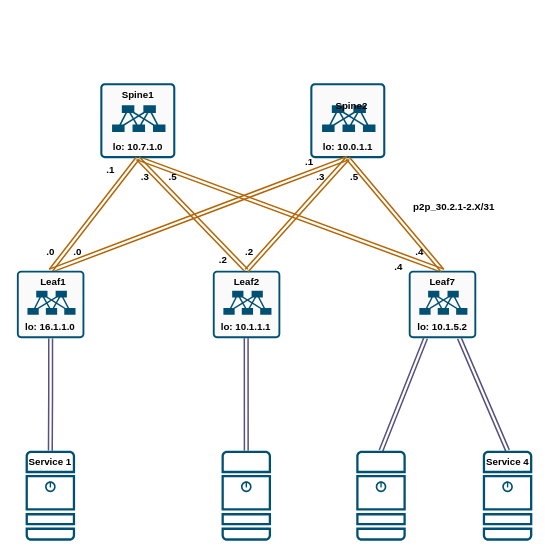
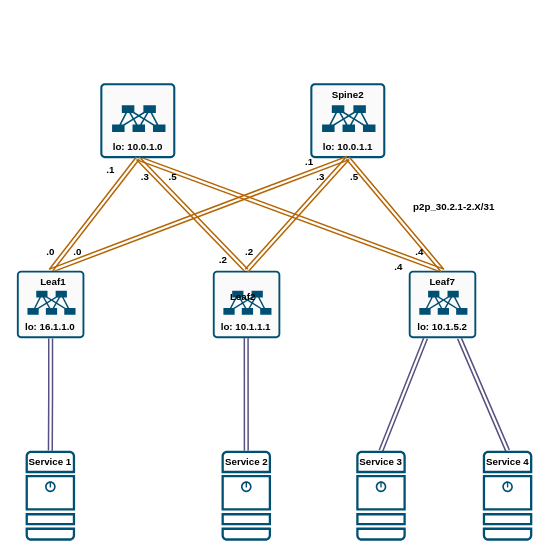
- <mxCell id="29" value="&lt;b style=&quot;font-size: 13px;&quot;&gt;&lt;font style=&quot;font-size: 13px;&quot; color=&quot;#000000&quot;&gt;Spine1&lt;/font&gt;&lt;/b&gt;" style="text;html=1;strokeColor=none;fillColor=none;align=center;verticalAlign=middle;whiteSpace=wrap;rounded=0;fontColor=#FFFFFF;" parent="1" vertex="1"><mxGeometry x="150.63" y="110" width="65.25" height="30" as="geometry" /></mxCell>
- <mxCell id="30" value="&lt;b style=&quot;font-size: 13px;&quot;&gt;&lt;font style=&quot;font-size: 13px;&quot; color=&quot;#000000&quot;&gt;Spine2&lt;/font&gt;&lt;/b&gt;" style="text;html=1;strokeColor=none;fillColor=none;align=center;verticalAlign=middle;whiteSpace=wrap;rounded=0;fontColor=#FFFFFF;" parent="1" vertex="1"><mxGeometry x="435.63" y="125" width="65.25" height="30" as="geometry" /></mxCell>
+ <mxCell id="30" value="&lt;b style=&quot;font-size: 13px;&quot;&gt;&lt;font style=&quot;font-size: 13px;&quot; color=&quot;#000000&quot;&gt;Spine2&lt;/font&gt;&lt;/b&gt;" style="text;html=1;strokeColor=none;fillColor=none;align=center;verticalAlign=middle;whiteSpace=wrap;rounded=0;fontColor=#FFFFFF;" parent="1" vertex="1"><mxGeometry x="430.63" y="110" width="65.25" height="30" as="geometry" /></mxCell>
- <mxCell id="27" value="&lt;b style=&quot;font-size: 13px;&quot;&gt;&lt;font style=&quot;font-size: 13px;&quot; color=&quot;#000000&quot;&gt;lo: 10.7.1.0&lt;/font&gt;&lt;/b&gt;" style="text;html=1;strokeColor=none;fillColor=none;align=center;verticalAlign=middle;whiteSpace=wrap;rounded=0;fontColor=#FFFFFF;" parent="1" vertex="1"><mxGeometry x="135.62" y="180" width="95.26" height="30" as="geometry" /></mxCell>
+ <mxCell id="27" value="&lt;b style=&quot;font-size: 13px;&quot;&gt;&lt;font style=&quot;font-size: 13px;&quot; color=&quot;#000000&quot;&gt;lo: 10.0.1.0&lt;/font&gt;&lt;/b&gt;" style="text;html=1;strokeColor=none;fillColor=none;align=center;verticalAlign=middle;whiteSpace=wrap;rounded=0;fontColor=#FFFFFF;" parent="1" vertex="1"><mxGeometry x="135.62" y="180" width="95.26" height="30" as="geometry" /></mxCell>
- <mxCell id="33" value="&lt;b style=&quot;font-size: 13px;&quot;&gt;&lt;font style=&quot;font-size: 13px;&quot; color=&quot;#000000&quot;&gt;Leaf2&lt;/font&gt;&lt;/b&gt;" style="text;html=1;strokeColor=none;fillColor=none;align=center;verticalAlign=middle;whiteSpace=wrap;rounded=0;fontColor=#FFFFFF;" parent="1" vertex="1"><mxGeometry x="295.62" y="360" width="65.25" height="30" as="geometry" /></mxCell>
+ <mxCell id="33" value="&lt;b style=&quot;font-size: 13px;&quot;&gt;&lt;font style=&quot;font-size: 13px;&quot; color=&quot;#000000&quot;&gt;Leaf2&lt;/font&gt;&lt;/b&gt;" style="text;html=1;strokeColor=none;fillColor=none;align=center;verticalAlign=middle;whiteSpace=wrap;rounded=0;fontColor=#FFFFFF;" parent="1" vertex="1"><mxGeometry x="290.62" y="380" width="65.25" height="30" as="geometry" /></mxCell>
+ <mxCell id="48" value="&lt;b style=&quot;font-size: 13px;&quot;&gt;&lt;font style=&quot;font-size: 13px;&quot; color=&quot;#000000&quot;&gt;Service 2&lt;/font&gt;&lt;/b&gt;" style="text;html=1;strokeColor=none;fillColor=none;align=center;verticalAlign=middle;whiteSpace=wrap;rounded=0;fontColor=#FFFFFF;" parent="1" vertex="1"><mxGeometry x="296" y="600" width="65.25" height="30" as="geometry" /></mxCell>
+ <mxCell id="49" value="&lt;b style=&quot;font-size: 13px;&quot;&gt;&lt;font style=&quot;font-size: 13px;&quot; color=&quot;#000000&quot;&gt;Service 3&lt;/font&gt;&lt;/b&gt;" style="text;html=1;strokeColor=none;fillColor=none;align=center;verticalAlign=middle;whiteSpace=wrap;rounded=0;fontColor=#FFFFFF;" parent="1" vertex="1"><mxGeometry x="474.5" y="600" width="65.25" height="30" as="geometry" /></mxCell>
